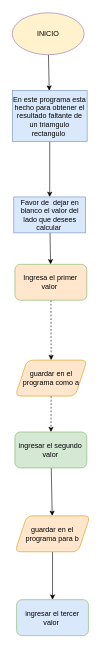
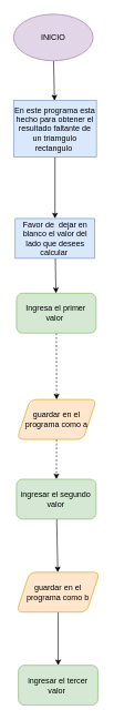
- <mxCell id="3" value="INICIO" style="ellipse;whiteSpace=wrap;html=1;fillColor=#fff2cc;strokeColor=#9673a6;" parent="1" vertex="1"><mxGeometry x="20" y="20" width="120" height="70" as="geometry" /></mxCell>
+ <mxCell id="3" value="INICIO" style="ellipse;whiteSpace=wrap;html=1;fillColor=#e1d5e7;strokeColor=#9673a6;" parent="1" vertex="1"><mxGeometry x="20" y="20" width="120" height="70" as="geometry" /></mxCell>
- <mxCell id="9" value="Ingresa el primer valor&amp;nbsp;" style="rounded=1;whiteSpace=wrap;html=1;fillColor=#ffe6cc;strokeColor=#82b366;" parent="1" vertex="1"><mxGeometry x="24.474" y="440" width="120" height="60" as="geometry" /></mxCell>
+ <mxCell id="9" value="Ingresa el primer valor&amp;nbsp;" style="rounded=1;whiteSpace=wrap;html=1;fillColor=#d5e8d4;strokeColor=#82b366;" parent="1" vertex="1"><mxGeometry x="24.474" y="440" width="120" height="60" as="geometry" /></mxCell>
- <mxCell id="15" value="guardar en el programa para b" style="shape=parallelogram;perimeter=parallelogramPerimeter;whiteSpace=wrap;html=1;fixedSize=1;rounded=1;fillColor=#ffe6cc;strokeColor=#d79b00;" parent="1" vertex="1"><mxGeometry x="24.47" y="860" width="125.53" height="60" as="geometry" /></mxCell>
+ <mxCell id="15" value="guardar en el programa como b" style="shape=parallelogram;perimeter=parallelogramPerimeter;whiteSpace=wrap;html=1;fixedSize=1;rounded=1;fillColor=#ffe6cc;strokeColor=#d79b00;" parent="1" vertex="1"><mxGeometry x="24.47" y="860" width="125.53" height="60" as="geometry" /></mxCell>
- <mxCell id="16" value="ingresar el tercer valor&amp;nbsp;" style="whiteSpace=wrap;html=1;rounded=1;fillColor=#dae8fc;strokeColor=#82b366;" parent="1" vertex="1"><mxGeometry x="27.235" y="1000" width="120" height="60" as="geometry" /></mxCell>
+ <mxCell id="16" value="ingresar el tercer valor&amp;nbsp;" style="whiteSpace=wrap;html=1;rounded=1;fillColor=#d5e8d4;strokeColor=#82b366;" parent="1" vertex="1"><mxGeometry x="27.235" y="1000" width="120" height="60" as="geometry" /></mxCell>
